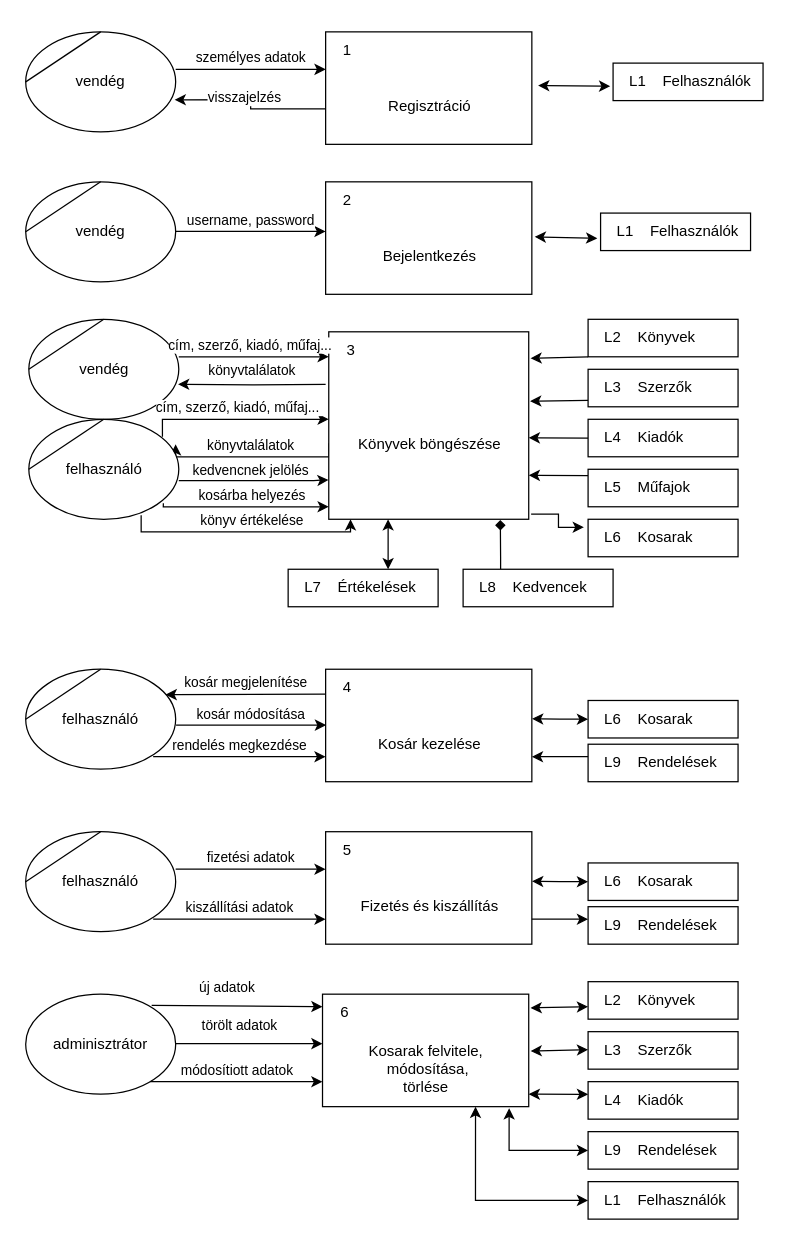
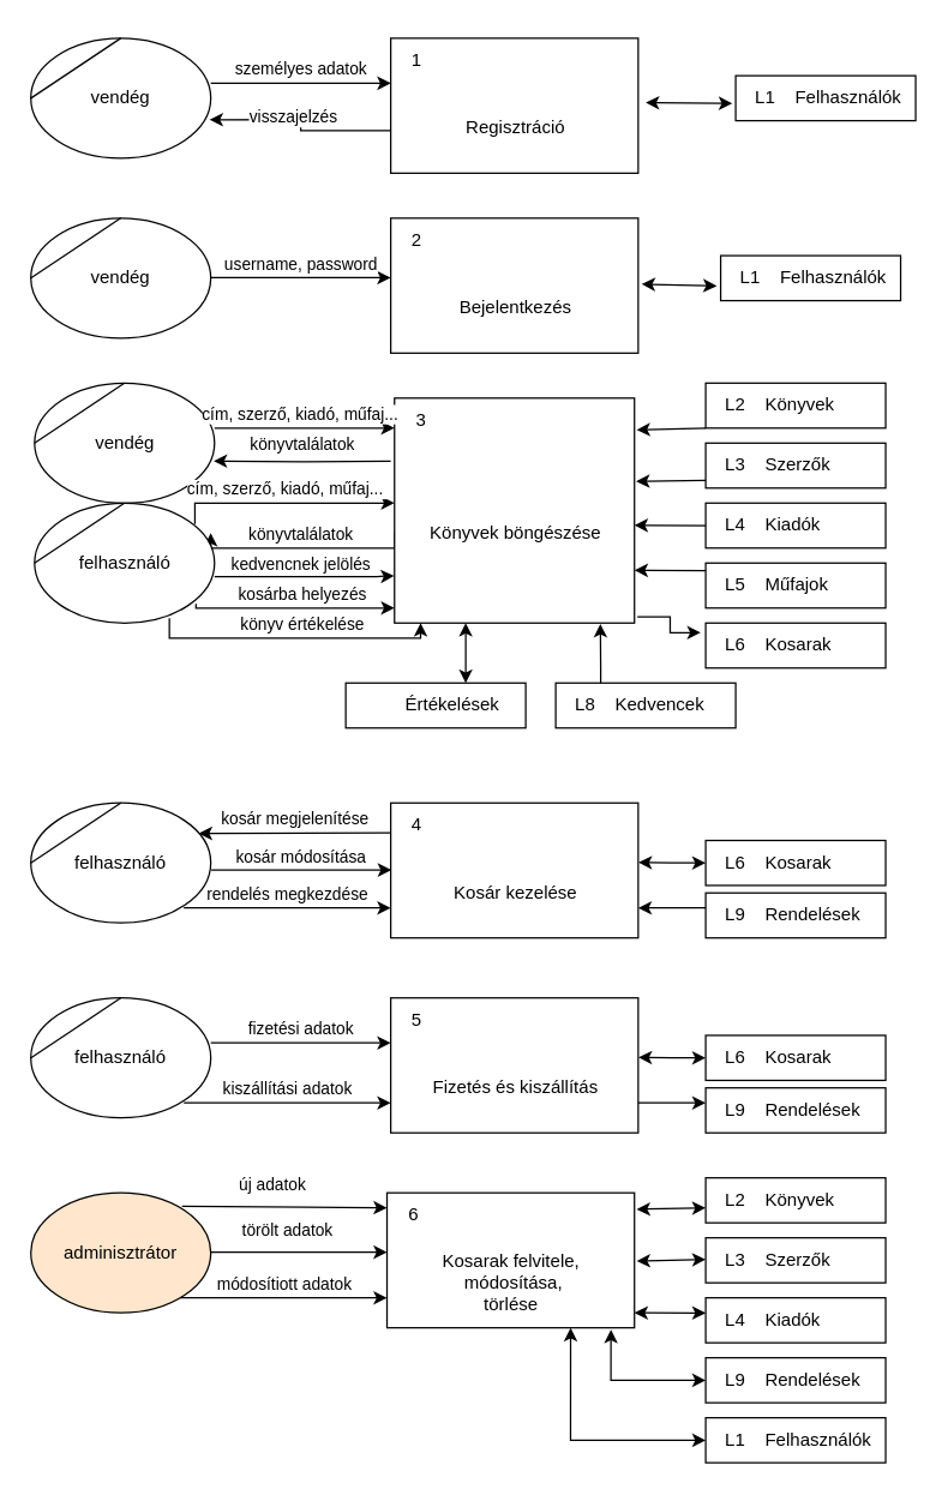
- <mxCell id="78" style="edgeStyle=orthogonalEdgeStyle;rounded=0;orthogonalLoop=1;jettySize=auto;html=1;entryX=0.858;entryY=1.004;entryDx=0;entryDy=0;entryPerimeter=0;startArrow=none;startFill=0;endArrow=diamond;endFill=1;" parent="1" source="79" target="23" edge="1"><mxGeometry relative="1" as="geometry"><Array as="points"><mxPoint x="400" y="445" /><mxPoint x="400" y="445" /></Array></mxGeometry></mxCell>
+ <mxCell id="78" style="edgeStyle=orthogonalEdgeStyle;rounded=0;orthogonalLoop=1;jettySize=auto;html=1;entryX=0.858;entryY=1.004;entryDx=0;entryDy=0;entryPerimeter=0;startArrow=none;startFill=0;endArrow=classic;endFill=1;" parent="1" source="79" target="23" edge="1"><mxGeometry relative="1" as="geometry"><Array as="points"><mxPoint x="400" y="445" /><mxPoint x="400" y="445" /></Array></mxGeometry></mxCell>
- <mxCell id="83" value="L7" style="text;html=1;strokeColor=none;fillColor=none;align=center;verticalAlign=middle;whiteSpace=wrap;rounded=0;connectable=0;allowArrows=0;movable=0;resizable=0;rotatable=0;cloneable=0;deletable=0;" parent="82" vertex="1"><mxGeometry x="5" width="30" height="30" as="geometry" /></mxCell>
- <mxCell id="104" value="adminisztrátor" style="ellipse;whiteSpace=wrap;html=1;" parent="1" vertex="1"><mxGeometry x="20" y="795" width="120" height="80" as="geometry" /></mxCell>
+ <mxCell id="104" value="adminisztrátor" style="ellipse;whiteSpace=wrap;html=1;fillColor=#ffe6cc;" parent="1" vertex="1"><mxGeometry x="20" y="795" width="120" height="80" as="geometry" /></mxCell>
